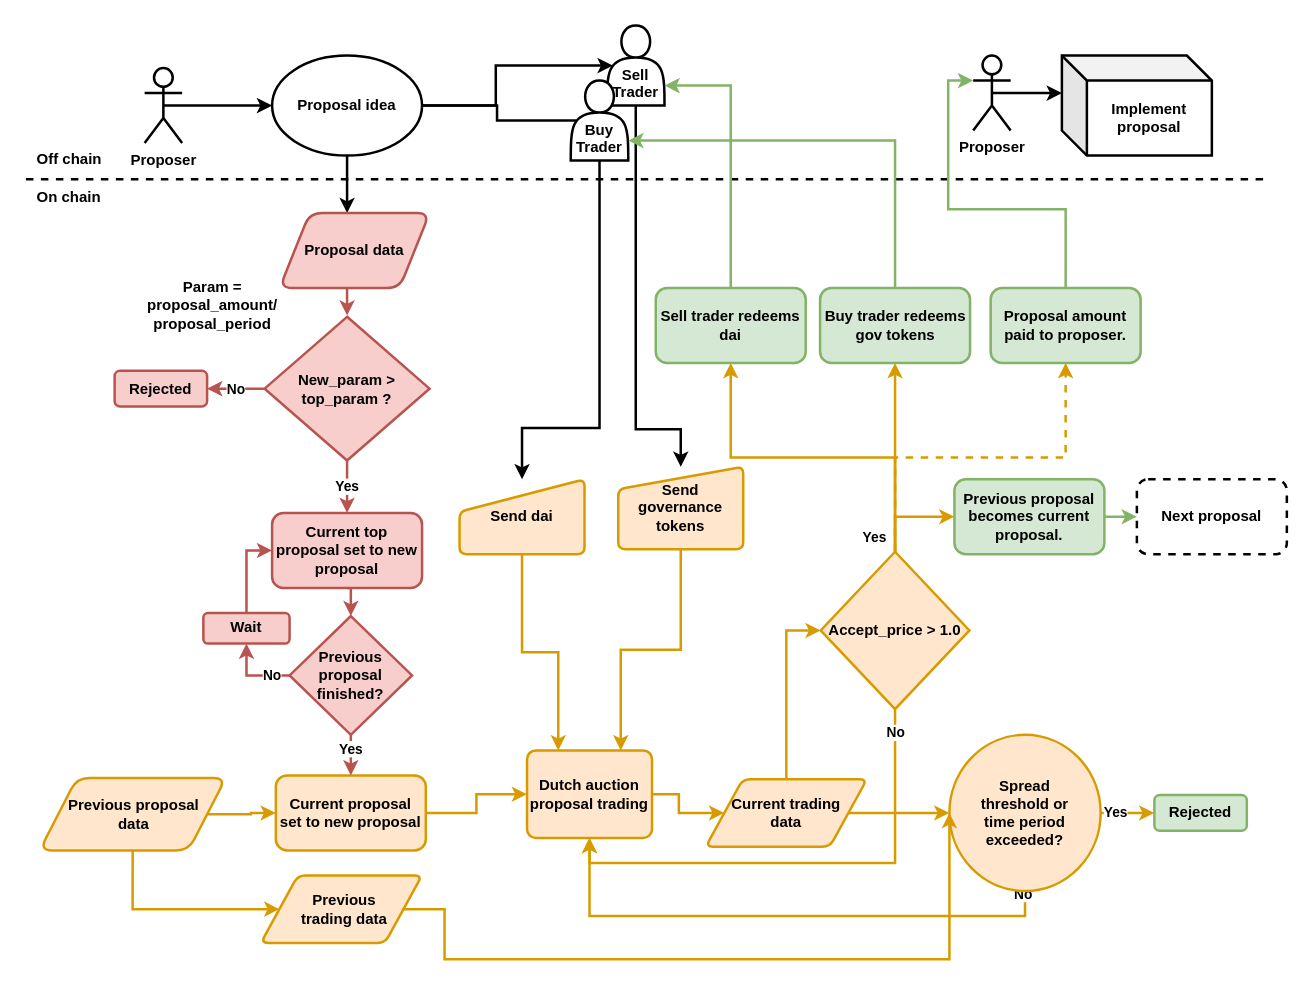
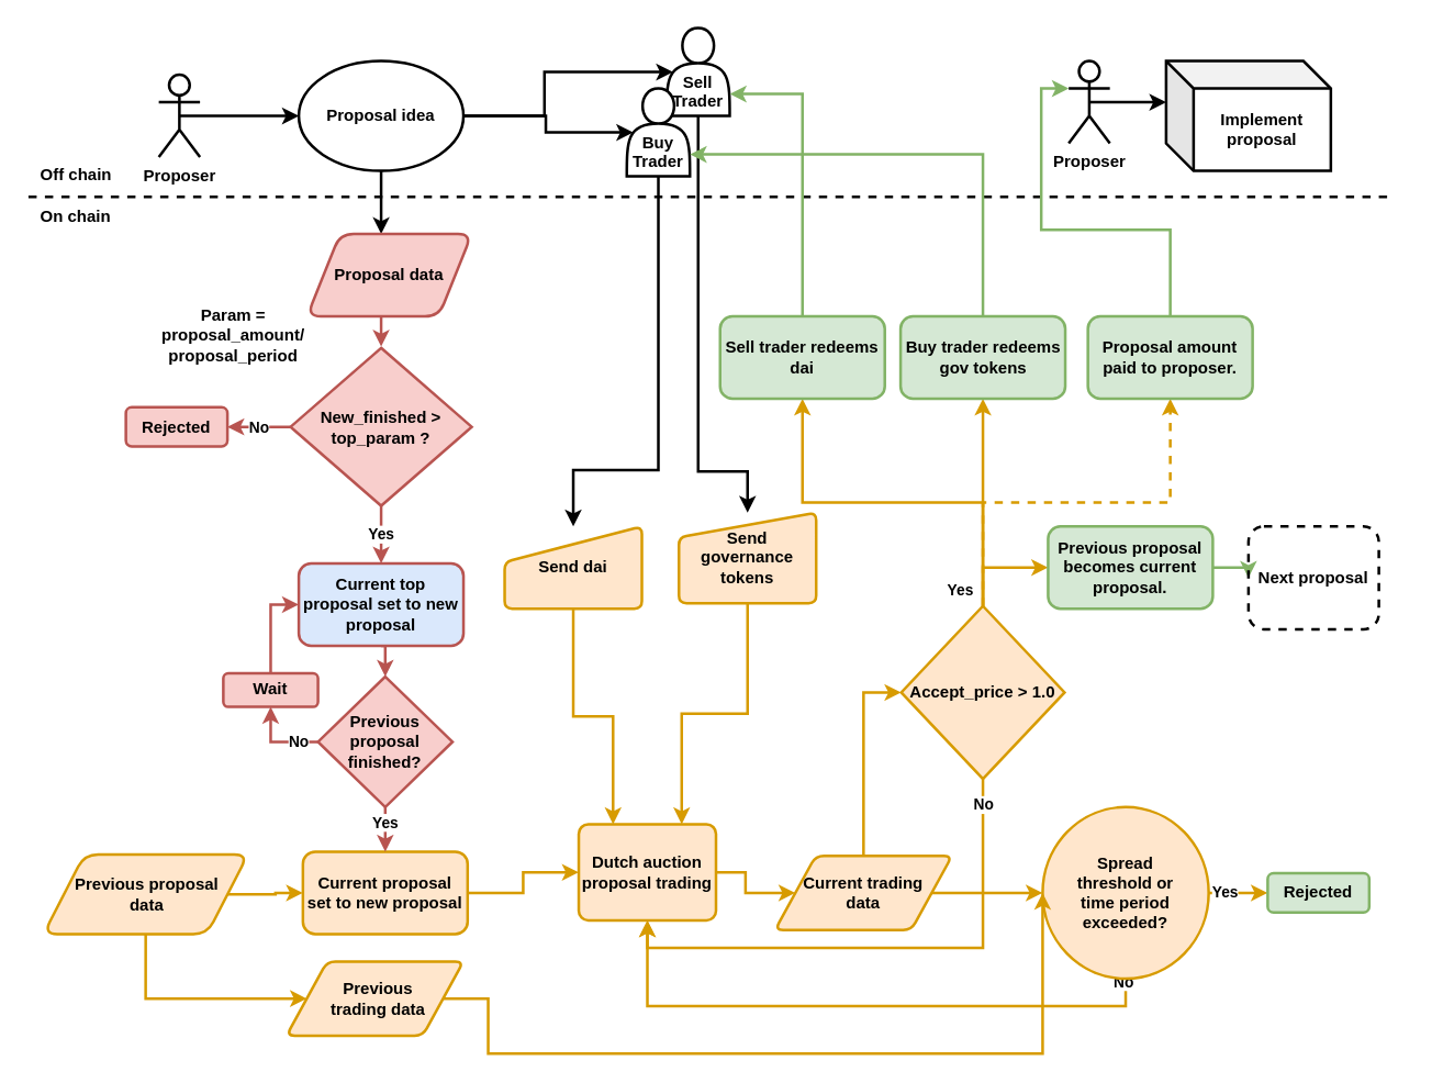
- <mxCell id="21" style="edgeStyle=orthogonalEdgeStyle;rounded=0;orthogonalLoop=1;jettySize=auto;html=1;exitX=1;exitY=0.5;exitDx=0;exitDy=0;entryX=0.1;entryY=0.5;entryDx=0;entryDy=0;entryPerimeter=0;strokeWidth=2;fontStyle=1;fontFamily=Helvetica;endArrow=none;" parent="1" source="23" target="16" edge="1"><mxGeometry relative="1" as="geometry"><Array as="points"><mxPoint x="397" y="84" /><mxPoint x="397" y="96" /></Array></mxGeometry></mxCell>
+ <mxCell id="21" style="edgeStyle=orthogonalEdgeStyle;rounded=0;orthogonalLoop=1;jettySize=auto;html=1;exitX=1;exitY=0.5;exitDx=0;exitDy=0;entryX=0.1;entryY=0.5;entryDx=0;entryDy=0;entryPerimeter=0;strokeWidth=2;fontStyle=1;fontFamily=Helvetica;" parent="1" source="23" target="16" edge="1"><mxGeometry relative="1" as="geometry"><Array as="points"><mxPoint x="397" y="84" /><mxPoint x="397" y="96" /></Array></mxGeometry></mxCell>
- <mxCell id="19" value="New_param &amp;gt; top_param ?" style="rhombus;whiteSpace=wrap;html=1;strokeWidth=2;fontStyle=1;fontFamily=Helvetica;fillColor=#f8cecc;strokeColor=#b85450;" parent="1" vertex="1"><mxGeometry x="211" y="253" width="132" height="115" as="geometry" /></mxCell>
+ <mxCell id="19" value="New_finished &amp;gt; top_param ?" style="rhombus;whiteSpace=wrap;html=1;strokeWidth=2;fontStyle=1;fontFamily=Helvetica;fillColor=#f8cecc;strokeColor=#b85450;" parent="1" vertex="1"><mxGeometry x="211" y="253" width="132" height="115" as="geometry" /></mxCell>
- <mxCell id="64" value="Next proposal" style="rounded=1;whiteSpace=wrap;html=1;comic=0;fillColor=none;dashed=1;strokeWidth=2;fontStyle=1;fontFamily=Helvetica;" parent="1" vertex="1"><mxGeometry x="909" y="383" width="120" height="60" as="geometry" /></mxCell>
+ <mxCell id="64" value="Next proposal" style="rounded=1;whiteSpace=wrap;html=1;comic=0;fillColor=none;dashed=1;strokeWidth=2;fontStyle=1;fontFamily=Helvetica;" parent="1" vertex="1"><mxGeometry x="909" y="383" width="95" height="75" as="geometry" /></mxCell>
- <mxCell id="7" value="Current top proposal set to new proposal" style="rounded=1;whiteSpace=wrap;html=1;strokeWidth=2;fontStyle=1;fontFamily=Helvetica;fillColor=#f8cecc;strokeColor=#b85450;" parent="1" vertex="1"><mxGeometry x="217" y="410" width="120" height="60" as="geometry" /></mxCell>
+ <mxCell id="7" value="Current top proposal set to new proposal" style="rounded=1;whiteSpace=wrap;html=1;strokeWidth=2;fontStyle=1;fontFamily=Helvetica;fillColor=#dae8fc;strokeColor=#b85450;" parent="1" vertex="1"><mxGeometry x="217" y="410" width="120" height="60" as="geometry" /></mxCell>
